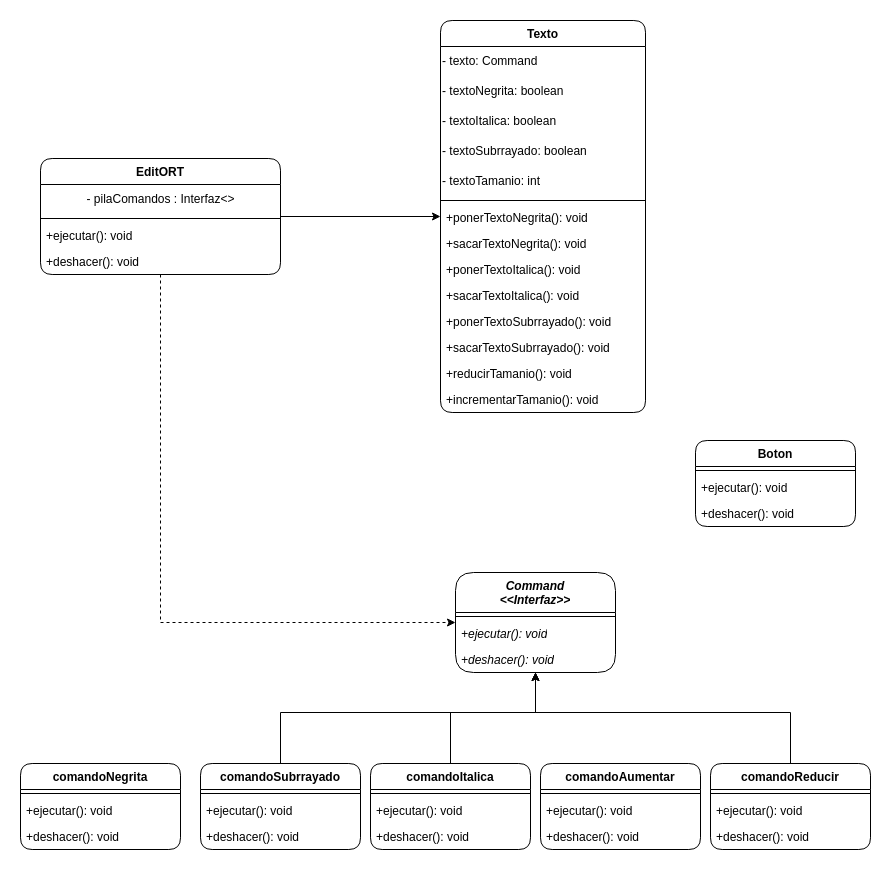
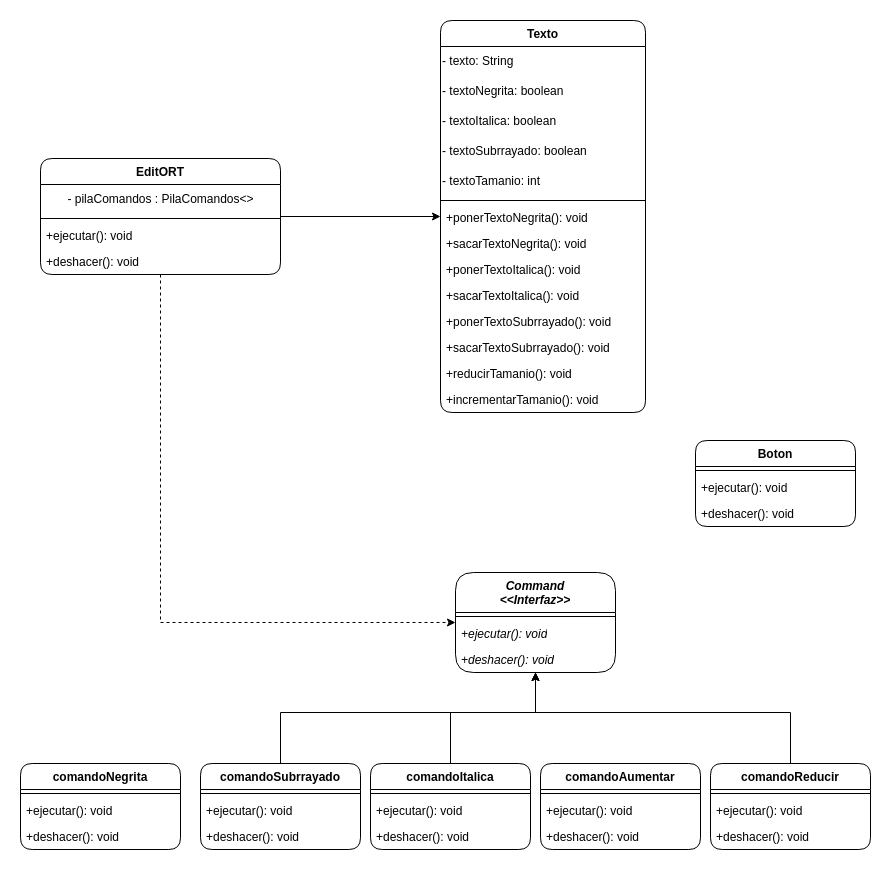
- <mxCell id="41" value="- texto: Command" style="text;html=1;align=left;verticalAlign=middle;resizable=0;points=[];autosize=1;strokeColor=none;fillColor=none;" vertex="1" parent="40"><mxGeometry y="26" width="205" height="30" as="geometry" /></mxCell>
+ <mxCell id="41" value="- texto: String" style="text;html=1;align=left;verticalAlign=middle;resizable=0;points=[];autosize=1;strokeColor=none;fillColor=none;" vertex="1" parent="40"><mxGeometry y="26" width="205" height="30" as="geometry" /></mxCell>
- <mxCell id="5" value="- pilaComandos : Interfaz&amp;lt;&amp;gt;" style="text;html=1;align=center;verticalAlign=middle;resizable=0;points=[];autosize=1;strokeColor=none;fillColor=none;" vertex="1" parent="4"><mxGeometry y="26" width="240" height="30" as="geometry" /></mxCell>
+ <mxCell id="5" value="- pilaComandos : PilaComandos&amp;lt;&amp;gt;" style="text;html=1;align=center;verticalAlign=middle;resizable=0;points=[];autosize=1;strokeColor=none;fillColor=none;" vertex="1" parent="4"><mxGeometry y="26" width="240" height="30" as="geometry" /></mxCell>
